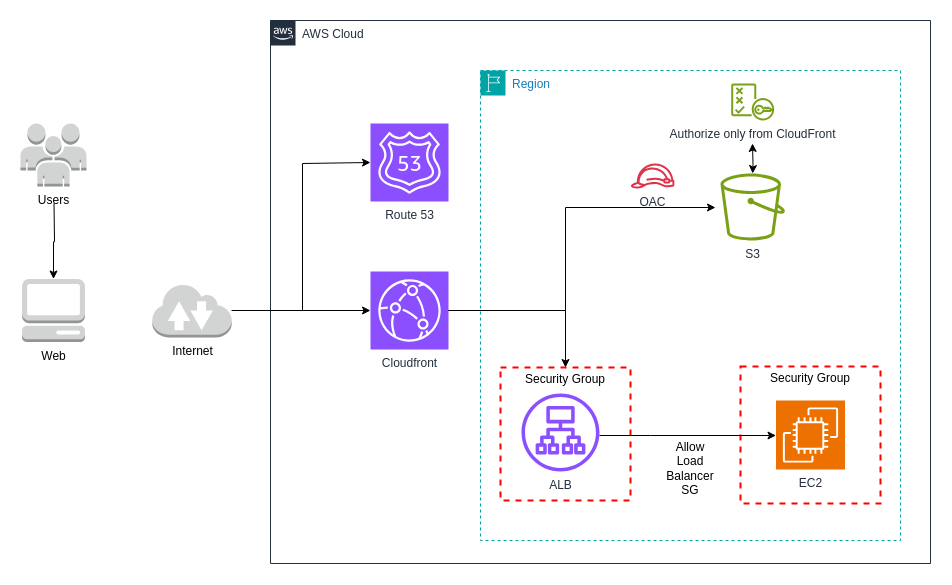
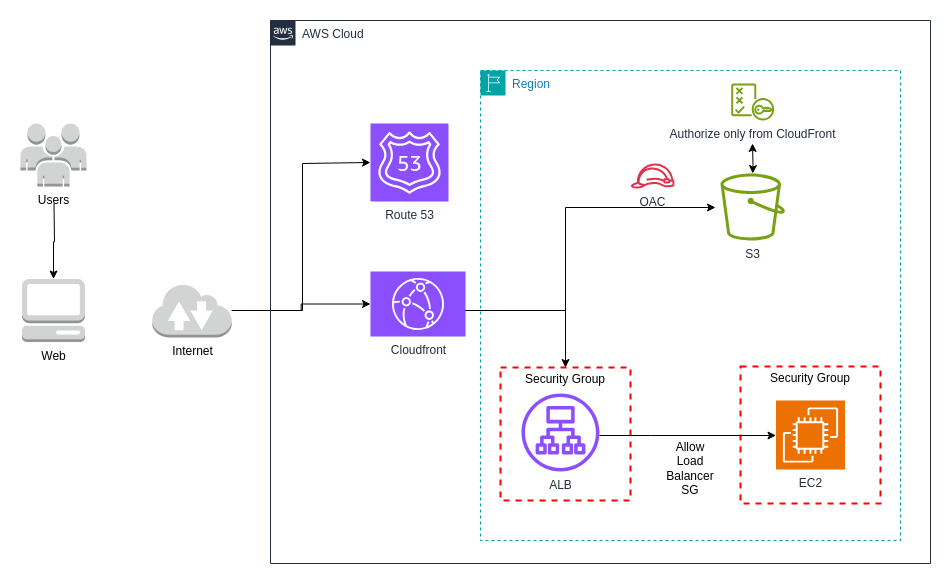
- <mxCell id="5" value="Cloudfront" style="sketch=0;points=[[0,0,0],[0.25,0,0],[0.5,0,0],[0.75,0,0],[1,0,0],[0,1,0],[0.25,1,0],[0.5,1,0],[0.75,1,0],[1,1,0],[0,0.25,0],[0,0.5,0],[0,0.75,0],[1,0.25,0],[1,0.5,0],[1,0.75,0]];outlineConnect=0;fontColor=#232F3E;fillColor=#8C4FFF;strokeColor=#ffffff;dashed=0;verticalLabelPosition=bottom;verticalAlign=top;align=center;html=1;fontSize=12;fontStyle=0;aspect=fixed;shape=mxgraph.aws4.resourceIcon;resIcon=mxgraph.aws4.cloudfront;" vertex="1" parent="2"><mxGeometry x="100" y="251" width="78" height="78" as="geometry" /></mxCell>
+ <mxCell id="5" value="Cloudfront" style="sketch=0;points=[[0,0,0],[0.25,0,0],[0.5,0,0],[0.75,0,0],[1,0,0],[0,1,0],[0.25,1,0],[0.5,1,0],[0.75,1,0],[1,1,0],[0,0.25,0],[0,0.5,0],[0,0.75,0],[1,0.25,0],[1,0.5,0],[1,0.75,0]];outlineConnect=0;fontColor=#232F3E;fillColor=#8C4FFF;strokeColor=#ffffff;dashed=0;verticalLabelPosition=bottom;verticalAlign=top;align=center;html=1;fontSize=12;fontStyle=0;aspect=fixed;shape=mxgraph.aws4.resourceIcon;resIcon=mxgraph.aws4.cloudfront;" vertex="1" parent="2"><mxGeometry x="100" y="251" width="95" height="65" as="geometry" /></mxCell>
